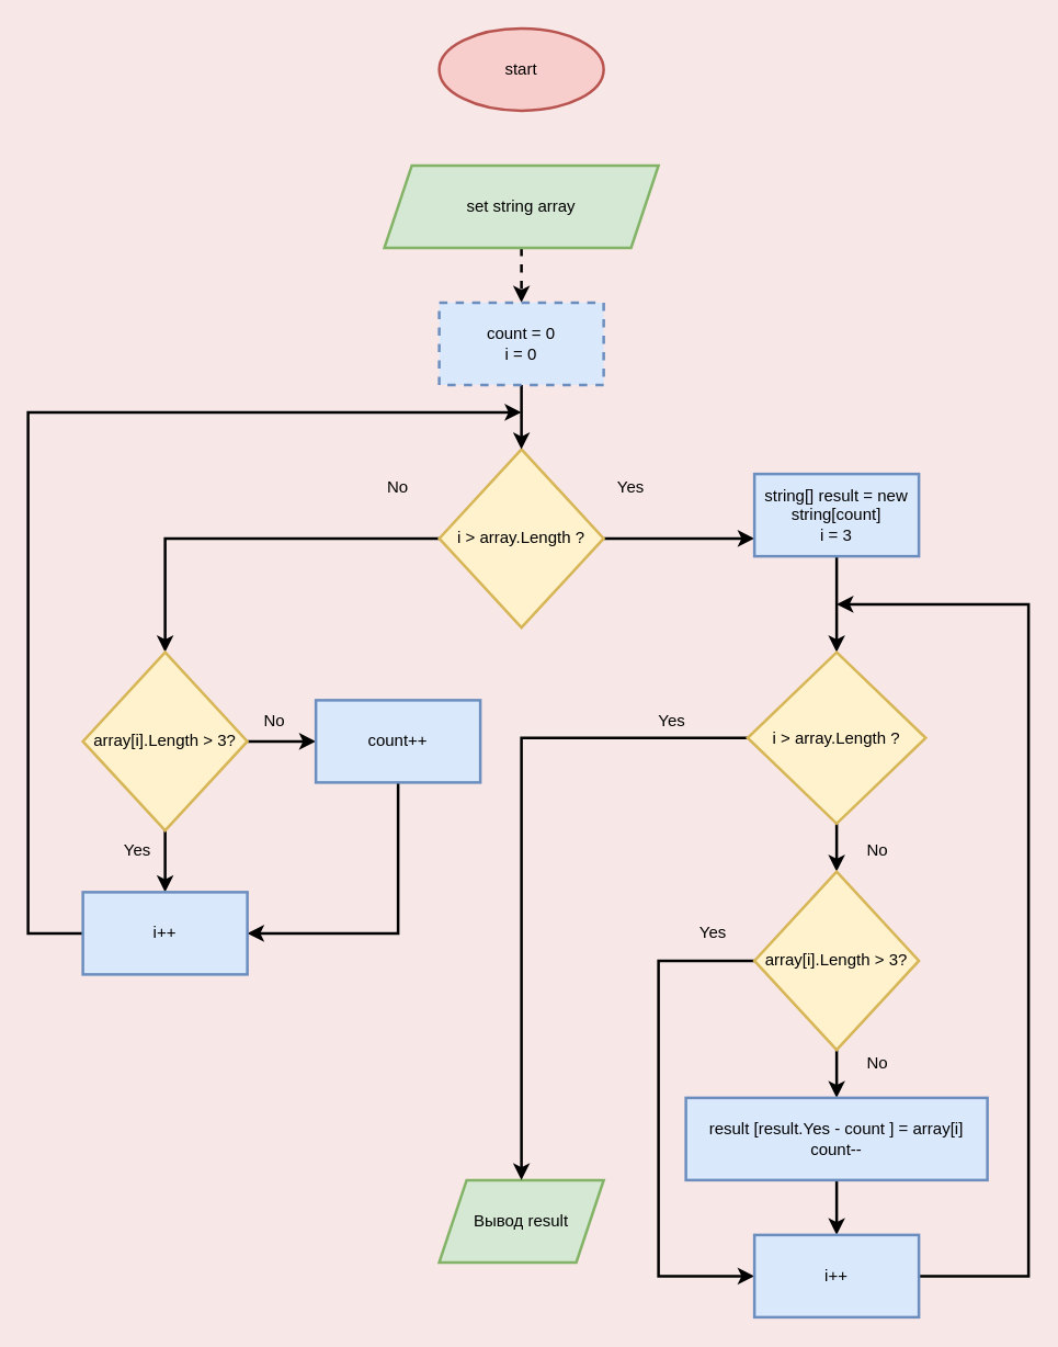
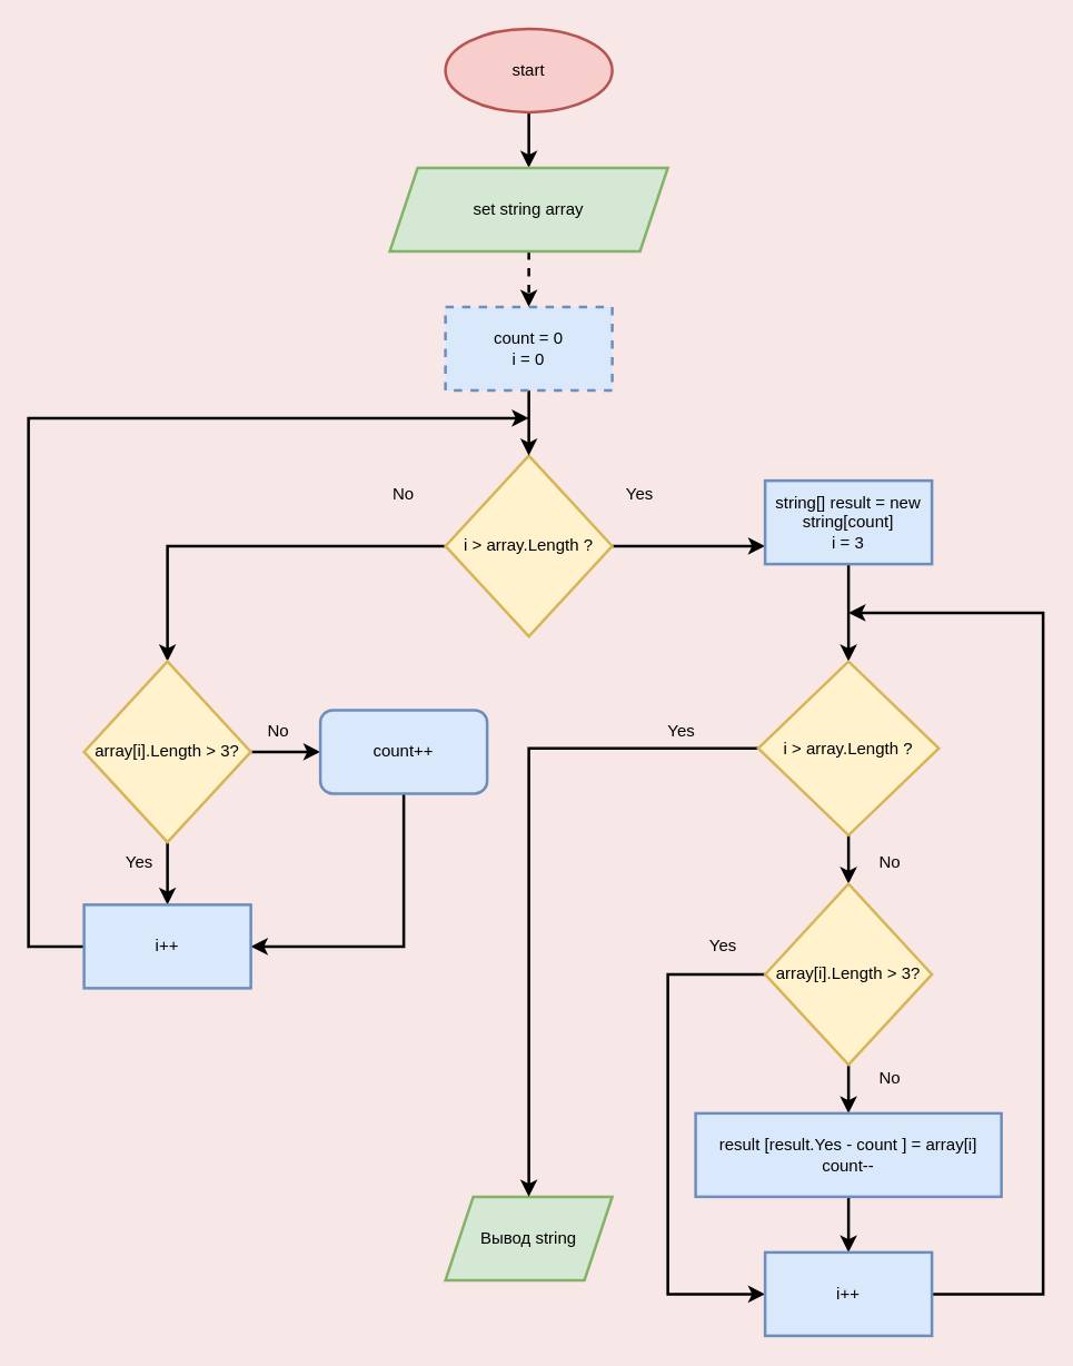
+ <mxCell id="2" style="edgeStyle=orthogonalEdgeStyle;rounded=0;orthogonalLoop=1;jettySize=auto;html=1;strokeWidth=2;" parent="1" source="3" target="5" edge="1"><mxGeometry relative="1" as="geometry" /></mxCell>
- <mxCell id="16" value="count++" style="whiteSpace=wrap;html=1;strokeWidth=2;fillColor=#dae8fc;strokeColor=#6c8ebf;" parent="1" vertex="1"><mxGeometry x="230" y="510" width="120" height="60" as="geometry" /></mxCell>
+ <mxCell id="16" value="count++" style="whiteSpace=wrap;html=1;strokeWidth=2;fillColor=#dae8fc;strokeColor=#6c8ebf;rounded=1;" parent="1" vertex="1"><mxGeometry x="230" y="510" width="120" height="60" as="geometry" /></mxCell>
- <mxCell id="18" value="Вывод result" style="shape=parallelogram;perimeter=parallelogramPerimeter;whiteSpace=wrap;html=1;fixedSize=1;strokeWidth=2;fillColor=#d5e8d4;strokeColor=#82b366;" parent="1" vertex="1"><mxGeometry x="320" y="860" width="120" height="60" as="geometry" /></mxCell>
+ <mxCell id="18" value="Вывод string" style="shape=parallelogram;perimeter=parallelogramPerimeter;whiteSpace=wrap;html=1;fixedSize=1;strokeWidth=2;fillColor=#d5e8d4;strokeColor=#82b366;" parent="1" vertex="1"><mxGeometry x="320" y="860" width="120" height="60" as="geometry" /></mxCell>
